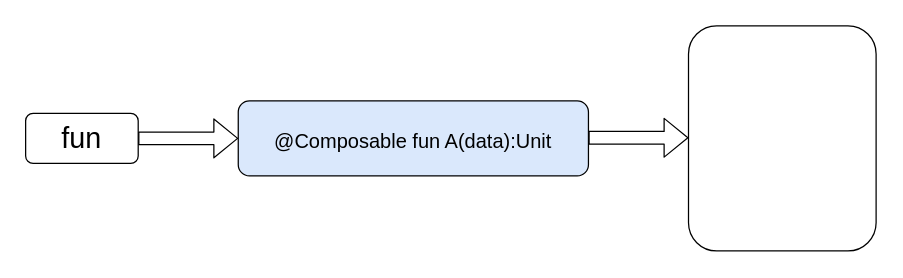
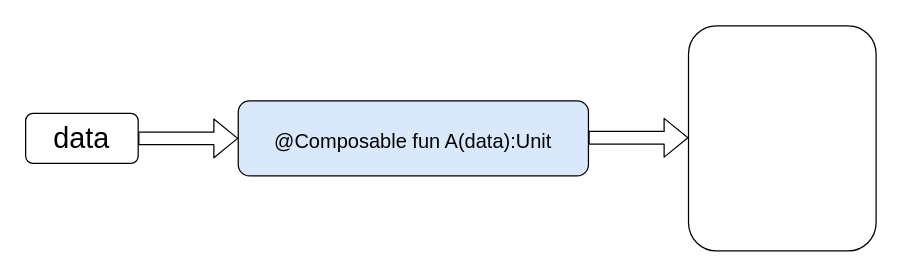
- <mxCell id="2" value="&lt;font style=&quot;font-size: 23px;&quot;&gt;fun&lt;/font&gt;" style="rounded=1;whiteSpace=wrap;html=1;" vertex="1" parent="1"><mxGeometry x="20" y="90" width="90" height="40" as="geometry" /></mxCell>
+ <mxCell id="2" value="&lt;font style=&quot;font-size: 23px;&quot;&gt;data&lt;/font&gt;" style="rounded=1;whiteSpace=wrap;html=1;" vertex="1" parent="1"><mxGeometry x="20" y="90" width="90" height="40" as="geometry" /></mxCell>
